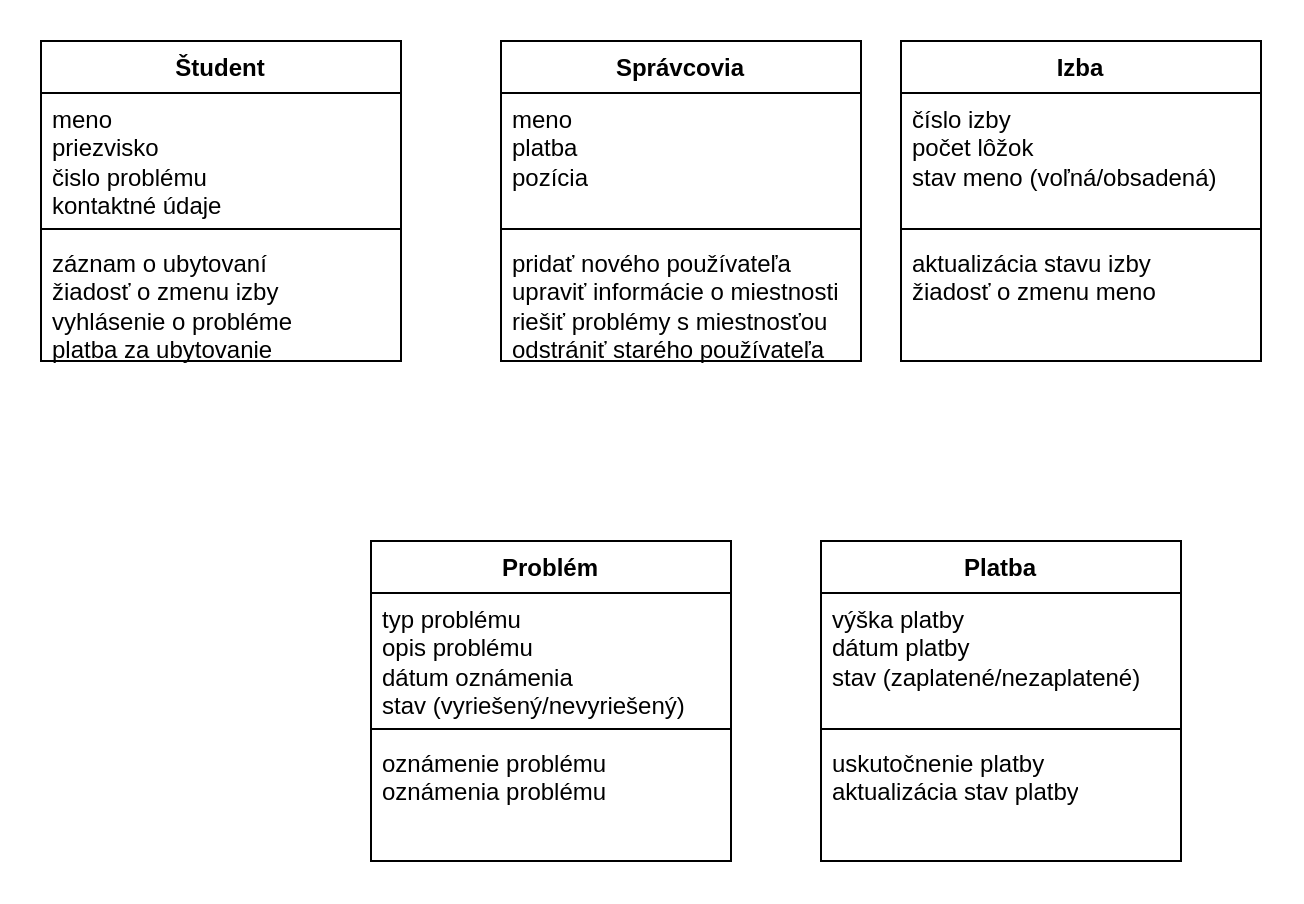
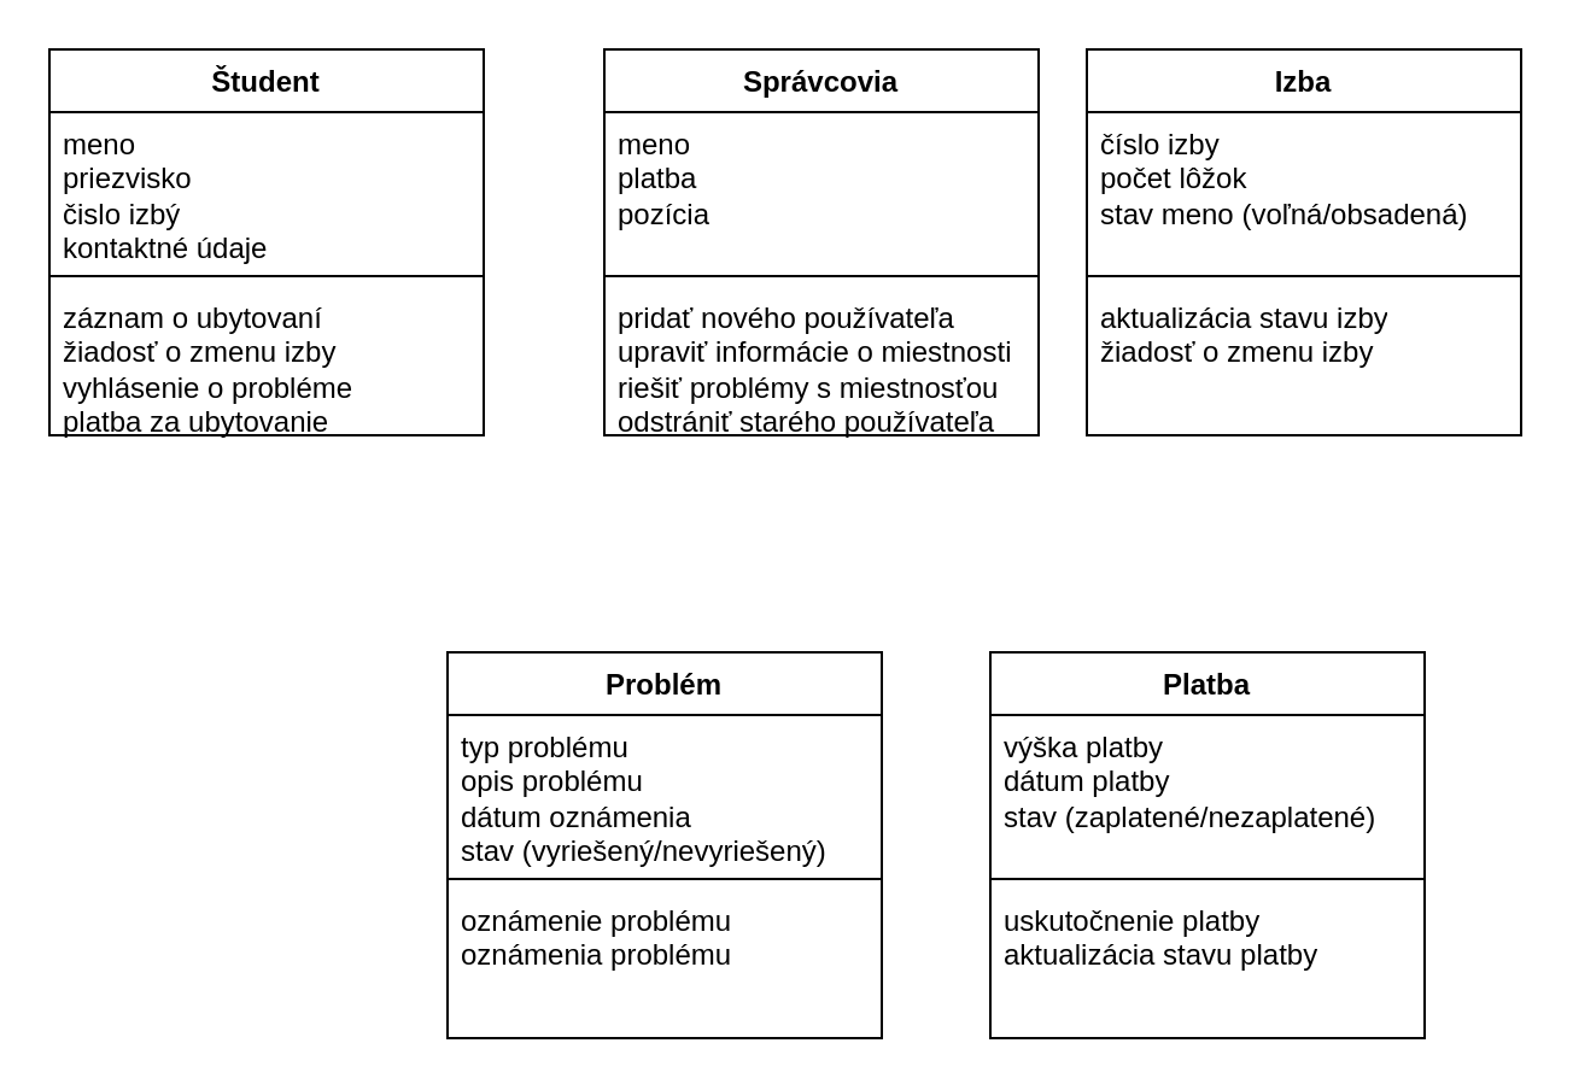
- <mxCell id="7" value="&lt;div&gt;meno&lt;/div&gt;&lt;div&gt;priezvisko&lt;/div&gt;&lt;div&gt;čislo problému&lt;/div&gt;&lt;div&gt;kontaktné údaje&lt;br&gt;&lt;/div&gt;" style="text;strokeColor=none;fillColor=none;align=left;verticalAlign=top;spacingLeft=4;spacingRight=4;overflow=hidden;rotatable=0;points=[[0,0.5],[1,0.5]];portConstraint=eastwest;whiteSpace=wrap;html=1;" vertex="1" parent="6"><mxGeometry y="26" width="180" height="64" as="geometry" /></mxCell>
+ <mxCell id="7" value="&lt;div&gt;meno&lt;/div&gt;&lt;div&gt;priezvisko&lt;/div&gt;&lt;div&gt;čislo izbý&lt;/div&gt;&lt;div&gt;kontaktné údaje&lt;br&gt;&lt;/div&gt;" style="text;strokeColor=none;fillColor=none;align=left;verticalAlign=top;spacingLeft=4;spacingRight=4;overflow=hidden;rotatable=0;points=[[0,0.5],[1,0.5]];portConstraint=eastwest;whiteSpace=wrap;html=1;" vertex="1" parent="6"><mxGeometry y="26" width="180" height="64" as="geometry" /></mxCell>
- <mxCell id="13" value="aktualizácia stavu izby&lt;br&gt;žiadosť o zmenu meno" style="text;strokeColor=none;fillColor=none;align=left;verticalAlign=top;spacingLeft=4;spacingRight=4;overflow=hidden;rotatable=0;points=[[0,0.5],[1,0.5]];portConstraint=eastwest;whiteSpace=wrap;html=1;" vertex="1" parent="10"><mxGeometry y="98" width="180" height="62" as="geometry" /></mxCell>
+ <mxCell id="13" value="aktualizácia stavu izby&lt;br&gt;žiadosť o zmenu izby" style="text;strokeColor=none;fillColor=none;align=left;verticalAlign=top;spacingLeft=4;spacingRight=4;overflow=hidden;rotatable=0;points=[[0,0.5],[1,0.5]];portConstraint=eastwest;whiteSpace=wrap;html=1;" vertex="1" parent="10"><mxGeometry y="98" width="180" height="62" as="geometry" /></mxCell>
- <mxCell id="21" value="uskutočnenie platby&lt;br&gt;aktualizácia stav platby" style="text;strokeColor=none;fillColor=none;align=left;verticalAlign=top;spacingLeft=4;spacingRight=4;overflow=hidden;rotatable=0;points=[[0,0.5],[1,0.5]];portConstraint=eastwest;whiteSpace=wrap;html=1;" vertex="1" parent="18"><mxGeometry y="98" width="180" height="62" as="geometry" /></mxCell>
+ <mxCell id="21" value="uskutočnenie platby&lt;br&gt;aktualizácia stavu platby" style="text;strokeColor=none;fillColor=none;align=left;verticalAlign=top;spacingLeft=4;spacingRight=4;overflow=hidden;rotatable=0;points=[[0,0.5],[1,0.5]];portConstraint=eastwest;whiteSpace=wrap;html=1;" vertex="1" parent="18"><mxGeometry y="98" width="180" height="62" as="geometry" /></mxCell>
